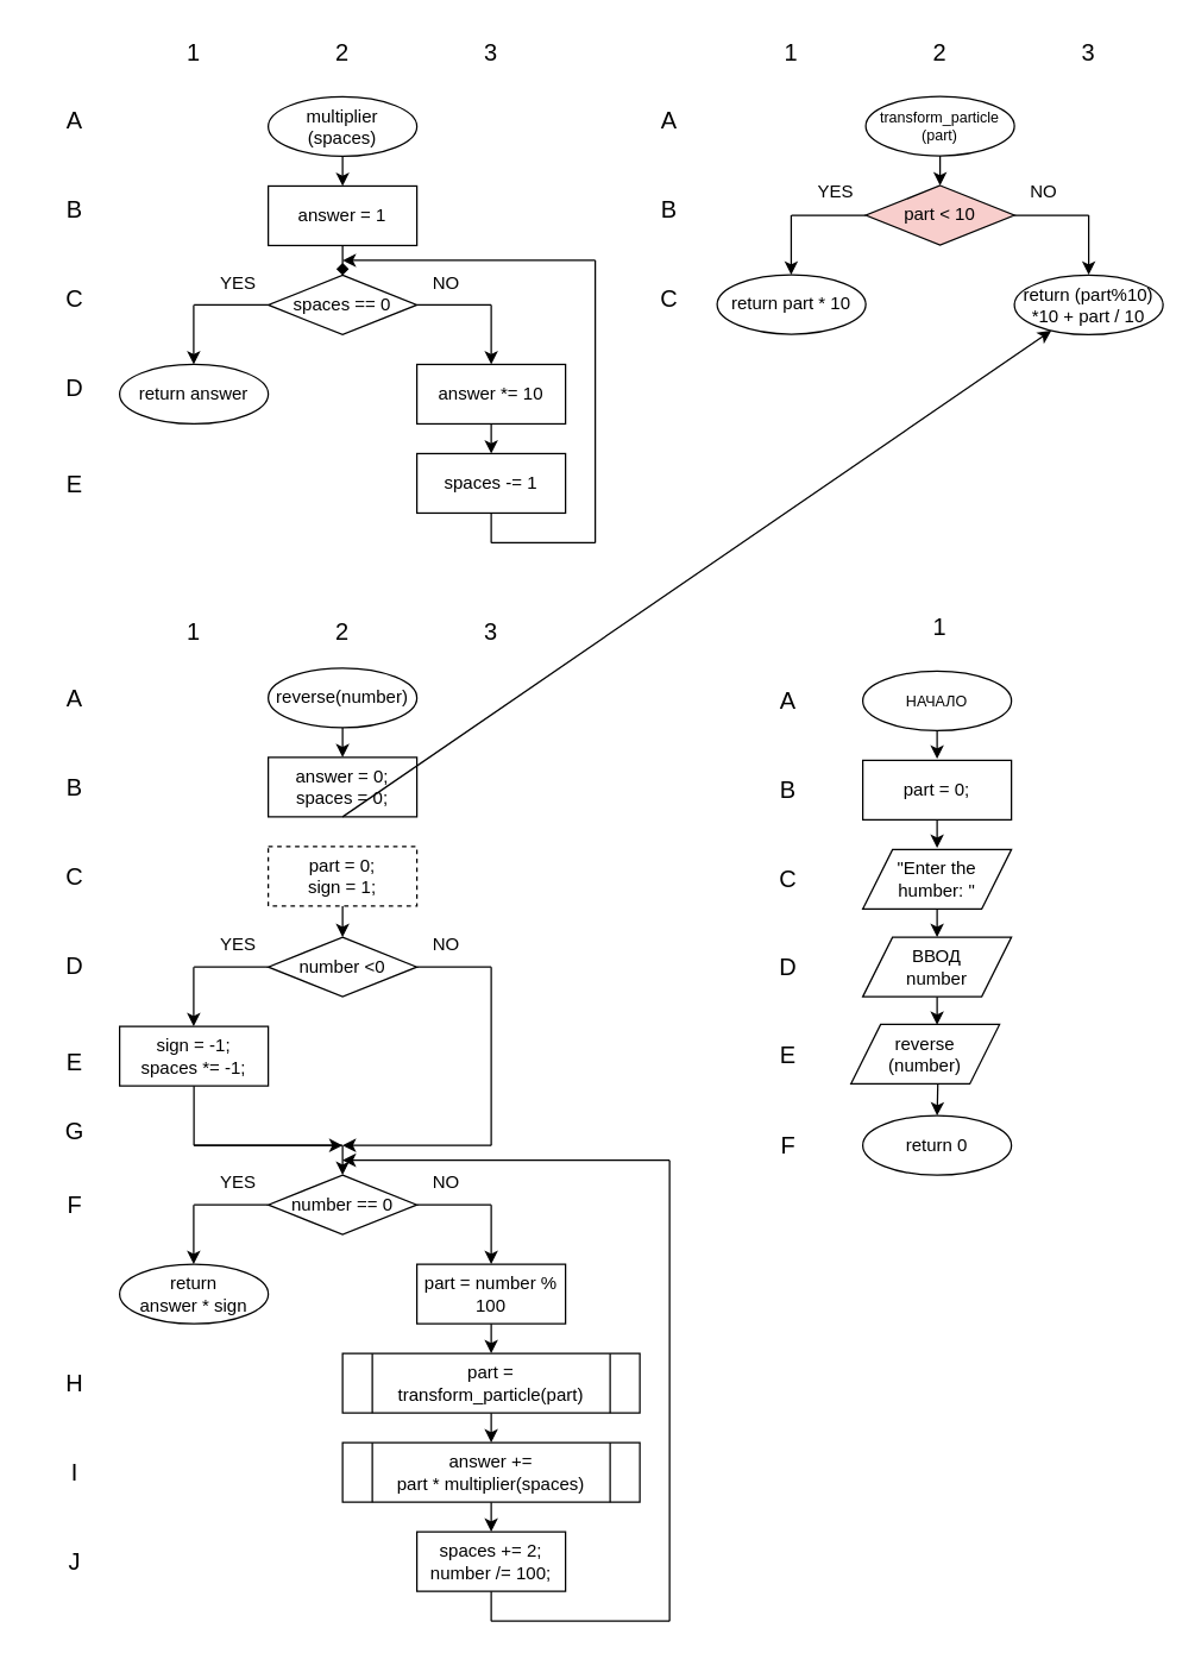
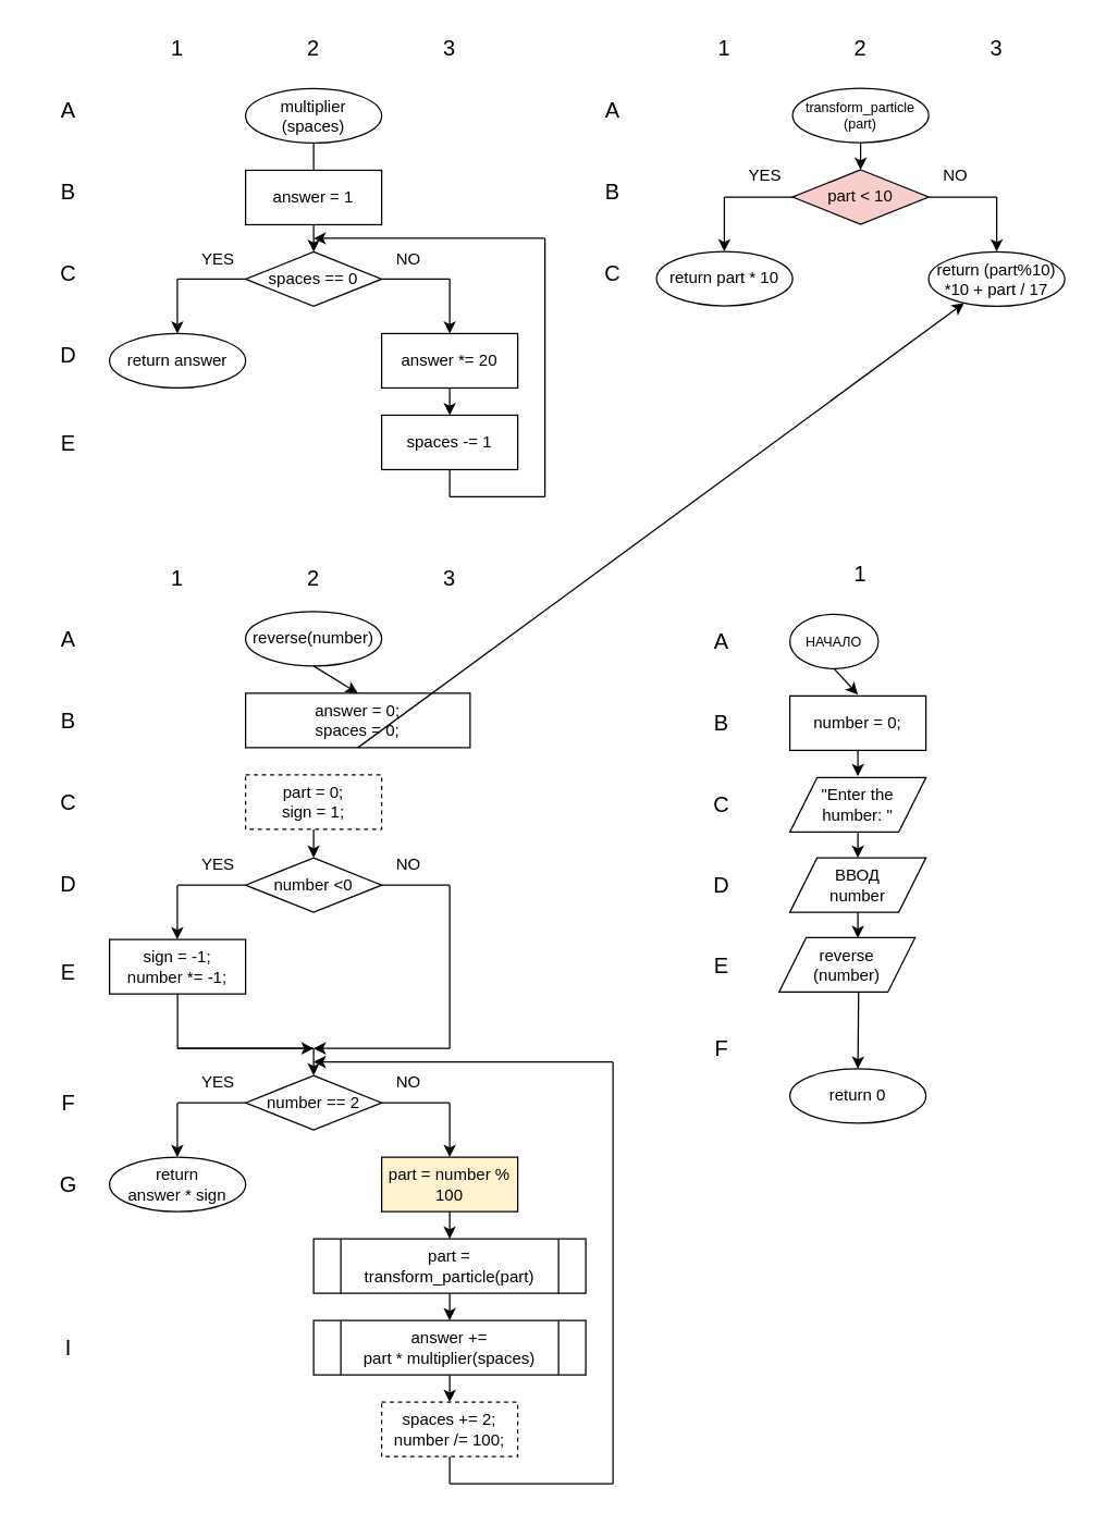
- <mxCell id="4" value="" style="endArrow=classic;html=1;rounded=0;exitX=0.5;exitY=1;exitDx=0;exitDy=0;entryX=0.5;entryY=0;entryDx=0;entryDy=0;fontFamily=Helvetica;" edge="1" parent="1" source="2" target="3"><mxGeometry width="50" height="50" relative="1" as="geometry"><mxPoint x="380" y="174.66" as="sourcePoint" /><mxPoint x="430" y="124.66" as="targetPoint" /></mxGeometry></mxCell>
+ <mxCell id="4" value="" style="endArrow=none;html=1;rounded=0;exitX=0.5;exitY=1;exitDx=0;exitDy=0;entryX=0.5;entryY=0;entryDx=0;entryDy=0;fontFamily=Helvetica;" edge="1" parent="1" source="2" target="3"><mxGeometry width="50" height="50" relative="1" as="geometry"><mxPoint x="380" y="174.66" as="sourcePoint" /><mxPoint x="430" y="124.66" as="targetPoint" /></mxGeometry></mxCell>
- <mxCell id="6" value="" style="endArrow=diamond;html=1;rounded=0;fontFamily=Helvetica;exitX=0.5;exitY=1;exitDx=0;exitDy=0;entryX=0.5;entryY=0;entryDx=0;entryDy=0;" edge="1" parent="1" source="3" target="5"><mxGeometry width="50" height="50" relative="1" as="geometry"><mxPoint x="290" y="174.66" as="sourcePoint" /><mxPoint x="340" y="124.66" as="targetPoint" /></mxGeometry></mxCell>
+ <mxCell id="6" value="" style="endArrow=classic;html=1;rounded=0;fontFamily=Helvetica;exitX=0.5;exitY=1;exitDx=0;exitDy=0;entryX=0.5;entryY=0;entryDx=0;entryDy=0;" edge="1" parent="1" source="3" target="5"><mxGeometry width="50" height="50" relative="1" as="geometry"><mxPoint x="290" y="174.66" as="sourcePoint" /><mxPoint x="340" y="124.66" as="targetPoint" /></mxGeometry></mxCell>
- <mxCell id="39" value="return (part%10) *10 + part / 10" style="ellipse;whiteSpace=wrap;html=1;fontFamily=Helvetica;" vertex="1" parent="1"><mxGeometry x="682" y="184.66" width="100" height="40" as="geometry" /></mxCell>
+ <mxCell id="39" value="return (part%10) *10 + part / 17" style="ellipse;whiteSpace=wrap;html=1;fontFamily=Helvetica;" vertex="1" parent="1"><mxGeometry x="682" y="184.66" width="100" height="40" as="geometry" /></mxCell>
- <mxCell id="8" value="answer *= 10" style="rounded=0;whiteSpace=wrap;html=1;fontFamily=Helvetica;" vertex="1" parent="1"><mxGeometry x="280" y="244.66" width="100" height="40" as="geometry" /></mxCell>
+ <mxCell id="8" value="answer *= 20" style="rounded=0;whiteSpace=wrap;html=1;fontFamily=Helvetica;" vertex="1" parent="1"><mxGeometry x="280" y="244.66" width="100" height="40" as="geometry" /></mxCell>
- <mxCell id="92" value="НАЧАЛО" style="ellipse;whiteSpace=wrap;html=1;fontFamily=Helvetica;fontSize=10;" vertex="1" parent="1"><mxGeometry x="580" y="451" width="100" height="40" as="geometry" /></mxCell>
+ <mxCell id="92" value="НАЧАЛО" style="ellipse;whiteSpace=wrap;html=1;fontFamily=Helvetica;fontSize=10;" vertex="1" parent="1"><mxGeometry x="580" y="451" width="65" height="40" as="geometry" /></mxCell>
- <mxCell id="47" value="answer = 0;&lt;br&gt;spaces = 0;" style="rounded=0;whiteSpace=wrap;html=1;fontFamily=Helvetica;" vertex="1" parent="1"><mxGeometry x="180" y="509" width="100" height="40" as="geometry" /></mxCell>
+ <mxCell id="47" value="answer = 0;&lt;br&gt;spaces = 0;" style="rounded=0;whiteSpace=wrap;html=1;fontFamily=Helvetica;" vertex="1" parent="1"><mxGeometry x="180" y="509" width="165" height="40" as="geometry" /></mxCell>
- <mxCell id="98" value="part = 0;" style="rounded=0;whiteSpace=wrap;html=1;fontFamily=Helvetica;fontSize=12;" vertex="1" parent="1"><mxGeometry x="580" y="511" width="100" height="40" as="geometry" /></mxCell>
+ <mxCell id="98" value="number = 0;" style="rounded=0;whiteSpace=wrap;html=1;fontFamily=Helvetica;fontSize=12;" vertex="1" parent="1"><mxGeometry x="580" y="511" width="100" height="40" as="geometry" /></mxCell>
- <mxCell id="66" value="sign = -1;&lt;br&gt;spaces *= -1;" style="rounded=0;whiteSpace=wrap;html=1;fontFamily=Helvetica;" vertex="1" parent="1"><mxGeometry x="80" y="690" width="100" height="40" as="geometry" /></mxCell>
+ <mxCell id="66" value="sign = -1;&lt;br&gt;number *= -1;" style="rounded=0;whiteSpace=wrap;html=1;fontFamily=Helvetica;" vertex="1" parent="1"><mxGeometry x="80" y="690" width="100" height="40" as="geometry" /></mxCell>
- <mxCell id="108" value="&lt;font style=&quot;font-size: 16px;&quot;&gt;G&lt;/font&gt;" style="text;html=1;strokeColor=none;fillColor=none;align=center;verticalAlign=middle;whiteSpace=wrap;rounded=0;fontFamily=Helvetica;fontSize=12;" vertex="1" parent="1"><mxGeometry x="20" y="745" width="60" height="30" as="geometry" /></mxCell>
+ <mxCell id="108" value="&lt;font style=&quot;font-size: 16px;&quot;&gt;G&lt;/font&gt;" style="text;html=1;strokeColor=none;fillColor=none;align=center;verticalAlign=middle;whiteSpace=wrap;rounded=0;fontFamily=Helvetica;fontSize=12;" vertex="1" parent="1"><mxGeometry y="855" width="60" height="30" as="geometry" x="20" /></mxCell>
- <mxCell id="104" value="return 0" style="ellipse;whiteSpace=wrap;html=1;fontFamily=Helvetica;fontSize=12;" vertex="1" parent="1"><mxGeometry x="580" y="750" width="100" height="40" as="geometry" /></mxCell>
+ <mxCell id="104" value="return 0" style="ellipse;whiteSpace=wrap;html=1;fontFamily=Helvetica;fontSize=12;" vertex="1" parent="1"><mxGeometry x="580" y="785" width="100" height="40" as="geometry" /></mxCell>
- <mxCell id="73" value="number == 0" style="rhombus;whiteSpace=wrap;html=1;fontFamily=Helvetica;fontSize=12;" vertex="1" parent="1"><mxGeometry x="180" y="790" width="100" height="40" as="geometry" /></mxCell>
+ <mxCell id="73" value="number == 2" style="rhombus;whiteSpace=wrap;html=1;fontFamily=Helvetica;fontSize=12;" vertex="1" parent="1"><mxGeometry x="180" y="790" width="100" height="40" as="geometry" /></mxCell>
- <mxCell id="80" value="part = number % 100" style="rounded=0;whiteSpace=wrap;html=1;fontFamily=Helvetica;fontSize=12;" vertex="1" parent="1"><mxGeometry x="280" y="850" width="100" height="40" as="geometry" /></mxCell>
+ <mxCell id="80" value="part = number % 100" style="rounded=0;whiteSpace=wrap;html=1;fontFamily=Helvetica;fontSize=12;fillColor=#fff2cc;" vertex="1" parent="1"><mxGeometry x="280" y="850" width="100" height="40" as="geometry" /></mxCell>
- <mxCell id="109" value="H" style="text;html=1;strokeColor=none;fillColor=none;align=center;verticalAlign=middle;whiteSpace=wrap;rounded=0;fontFamily=Helvetica;fontSize=16;" vertex="1" parent="1"><mxGeometry y="915" width="60" height="30" as="geometry" x="20" /></mxCell>
- <mxCell id="111" value="J" style="text;html=1;strokeColor=none;fillColor=none;align=center;verticalAlign=middle;whiteSpace=wrap;rounded=0;fontFamily=Helvetica;fontSize=16;" vertex="1" parent="1"><mxGeometry y="1035" width="60" height="30" as="geometry" x="20" /></mxCell>
- <mxCell id="81" value="spaces += 2;&lt;br&gt;number /= 100;" style="rounded=0;whiteSpace=wrap;html=1;fontFamily=Helvetica;fontSize=12;" vertex="1" parent="1"><mxGeometry x="280" y="1030" width="100" height="40" as="geometry" /></mxCell>
+ <mxCell id="81" value="spaces += 2;&lt;br&gt;number /= 100;" style="rounded=0;whiteSpace=wrap;html=1;fontFamily=Helvetica;fontSize=12;dashed=1;" vertex="1" parent="1"><mxGeometry x="280" y="1030" width="100" height="40" as="geometry" /></mxCell>
